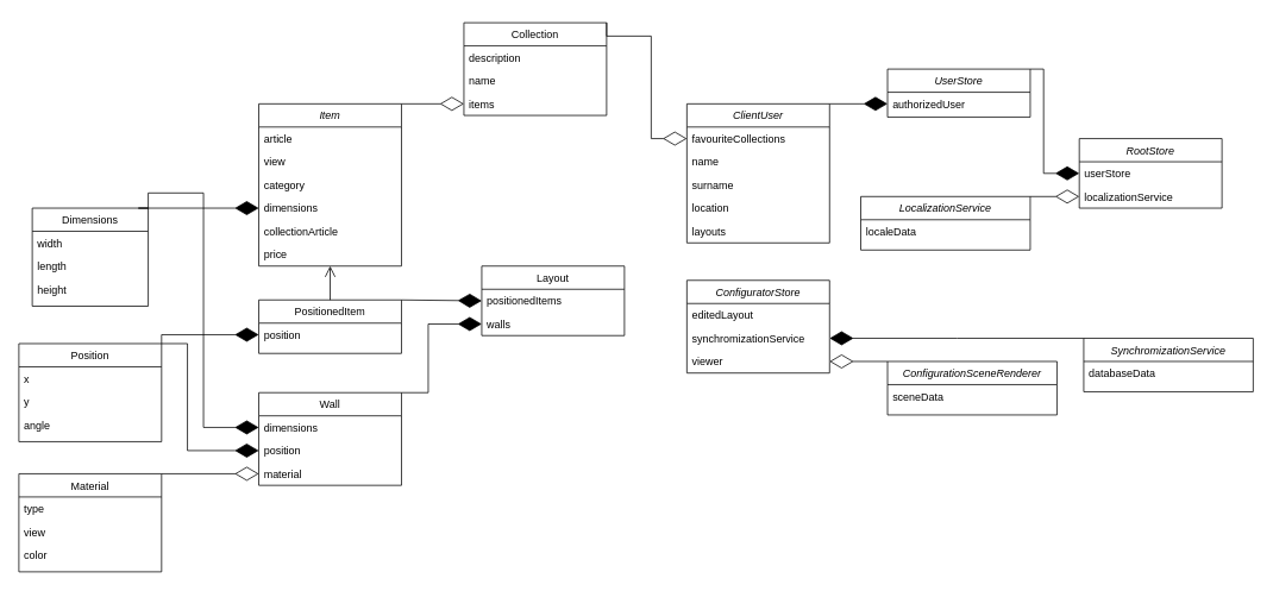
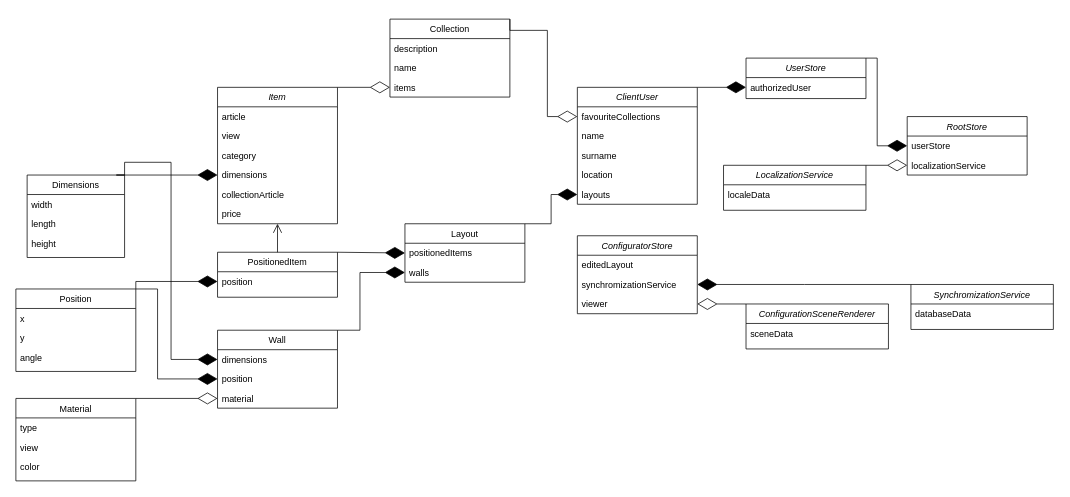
+ <mxCell id="50" value="" style="endArrow=diamondThin;endFill=1;endSize=24;html=1;rounded=0;entryX=0;entryY=0.5;entryDx=0;entryDy=0;exitX=1;exitY=0;exitDx=0;exitDy=0;edgeStyle=elbowEdgeStyle;" parent="1" source="33" target="43" edge="1"><mxGeometry width="160" relative="1" as="geometry"><mxPoint x="459" y="341" as="sourcePoint" /><mxPoint x="549" y="342" as="targetPoint" /></mxGeometry></mxCell>
